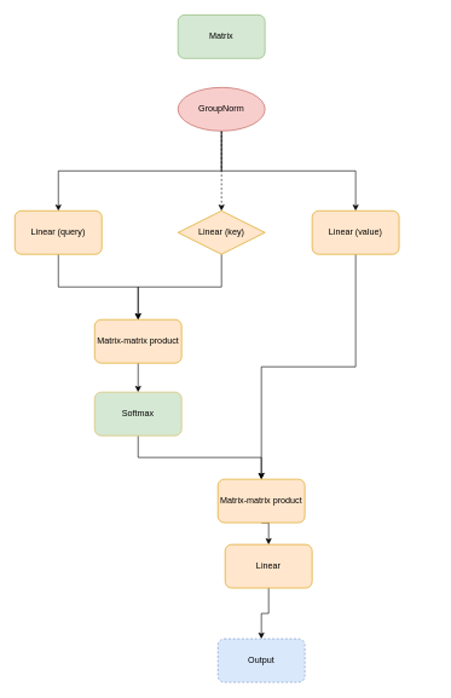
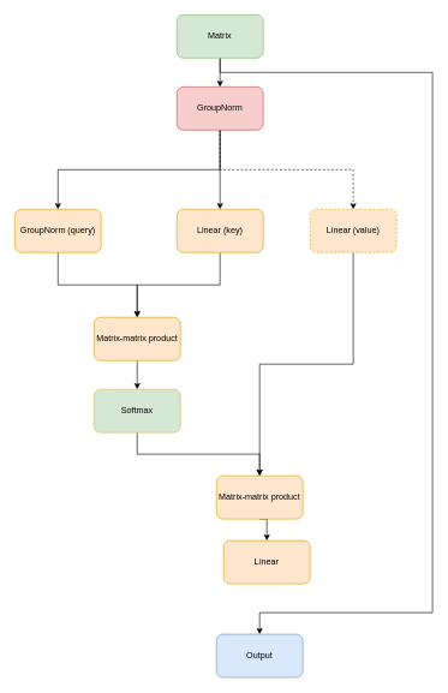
+ <mxCell id="2" style="edgeStyle=orthogonalEdgeStyle;rounded=0;orthogonalLoop=1;jettySize=auto;html=1;exitX=0.5;exitY=1;exitDx=0;exitDy=0;entryX=0.5;entryY=0;entryDx=0;entryDy=0;" edge="1" parent="1" source="4" target="8"><mxGeometry relative="1" as="geometry" /></mxCell>
- <mxCell id="8" value="GroupNorm" style="ellipse;whiteSpace=wrap;html=1;fillColor=#f8cecc;strokeColor=#b85450;" vertex="1" parent="1"><mxGeometry x="245" y="120" width="120" height="60" as="geometry" /></mxCell>
+ <mxCell id="8" value="GroupNorm" style="rounded=1;whiteSpace=wrap;html=1;fillColor=#f8cecc;strokeColor=#b85450;" vertex="1" parent="1"><mxGeometry x="245" y="120" width="120" height="60" as="geometry" /></mxCell>
- <mxCell id="6" style="edgeStyle=orthogonalEdgeStyle;rounded=0;orthogonalLoop=1;jettySize=auto;html=1;exitX=0.5;exitY=1;exitDx=0;exitDy=0;" edge="1" parent="1" source="8" target="14"><mxGeometry relative="1" as="geometry" /></mxCell>
+ <mxCell id="6" style="edgeStyle=orthogonalEdgeStyle;rounded=0;orthogonalLoop=1;jettySize=auto;html=1;exitX=0.5;exitY=1;exitDx=0;exitDy=0;dashed=1;" edge="1" parent="1" source="8" target="14"><mxGeometry relative="1" as="geometry" /></mxCell>
- <mxCell id="5" style="edgeStyle=orthogonalEdgeStyle;rounded=0;orthogonalLoop=1;jettySize=auto;html=1;exitX=0.5;exitY=1;exitDx=0;exitDy=0;entryX=0.5;entryY=0;entryDx=0;entryDy=0;dashed=1;" edge="1" parent="1" source="8" target="10"><mxGeometry relative="1" as="geometry" /></mxCell>
+ <mxCell id="5" style="edgeStyle=orthogonalEdgeStyle;rounded=0;orthogonalLoop=1;jettySize=auto;html=1;exitX=0.5;exitY=1;exitDx=0;exitDy=0;entryX=0.5;entryY=0;entryDx=0;entryDy=0;" edge="1" parent="1" source="8" target="10"><mxGeometry relative="1" as="geometry" /></mxCell>
- <mxCell id="12" value="Linear (query)" style="rounded=1;whiteSpace=wrap;html=1;fillColor=#ffe6cc;strokeColor=#d79b00;" vertex="1" parent="1"><mxGeometry x="20" y="290" width="120" height="60" as="geometry" /></mxCell>
+ <mxCell id="12" value="GroupNorm (query)" style="rounded=1;whiteSpace=wrap;html=1;fillColor=#ffe6cc;strokeColor=#d79b00;" vertex="1" parent="1"><mxGeometry x="20" y="290" width="120" height="60" as="geometry" /></mxCell>
- <mxCell id="10" value="Linear (key)" style="rhombus;whiteSpace=wrap;html=1;fillColor=#ffe6cc;strokeColor=#d79b00;" vertex="1" parent="1"><mxGeometry x="245" y="290" width="120" height="60" as="geometry" /></mxCell>
+ <mxCell id="10" value="Linear (key)" style="rounded=1;whiteSpace=wrap;html=1;fillColor=#ffe6cc;strokeColor=#d79b00;" vertex="1" parent="1"><mxGeometry x="245" y="290" width="120" height="60" as="geometry" /></mxCell>
- <mxCell id="14" value="Linear (value)" style="rounded=1;whiteSpace=wrap;html=1;fillColor=#ffe6cc;strokeColor=#d79b00;" vertex="1" parent="1"><mxGeometry x="430" y="290" width="120" height="60" as="geometry" /></mxCell>
+ <mxCell id="14" value="Linear (value)" style="rounded=1;whiteSpace=wrap;html=1;fillColor=#ffe6cc;strokeColor=#d79b00;dashed=1;" vertex="1" parent="1"><mxGeometry x="430" y="290" width="120" height="60" as="geometry" /></mxCell>
+ <mxCell id="3" style="edgeStyle=orthogonalEdgeStyle;rounded=0;orthogonalLoop=1;jettySize=auto;html=1;exitX=0.5;exitY=1;exitDx=0;exitDy=0;entryX=0.5;entryY=0;entryDx=0;entryDy=0;" edge="1" parent="1" source="4" target="23"><mxGeometry relative="1" as="geometry"><Array as="points"><mxPoint x="305" y="100" /><mxPoint x="600" y="100" /><mxPoint x="600" y="850" /><mxPoint x="360" y="850" /></Array></mxGeometry></mxCell>
- <mxCell id="21" style="edgeStyle=orthogonalEdgeStyle;rounded=0;orthogonalLoop=1;jettySize=auto;html=1;exitX=0.5;exitY=1;exitDx=0;exitDy=0;entryX=0.5;entryY=0;entryDx=0;entryDy=0;" edge="1" parent="1" source="22" target="23"><mxGeometry relative="1" as="geometry" /></mxCell>
- <mxCell id="23" value="Output" style="rounded=1;whiteSpace=wrap;html=1;fillColor=#dae8fc;strokeColor=#6c8ebf;dashed=1;" vertex="1" parent="1"><mxGeometry x="300" y="880" width="120" height="60" as="geometry" /></mxCell>
+ <mxCell id="23" value="Output" style="rounded=1;whiteSpace=wrap;html=1;fillColor=#dae8fc;strokeColor=#6c8ebf;" vertex="1" parent="1"><mxGeometry x="300" y="880" width="120" height="60" as="geometry" /></mxCell>
